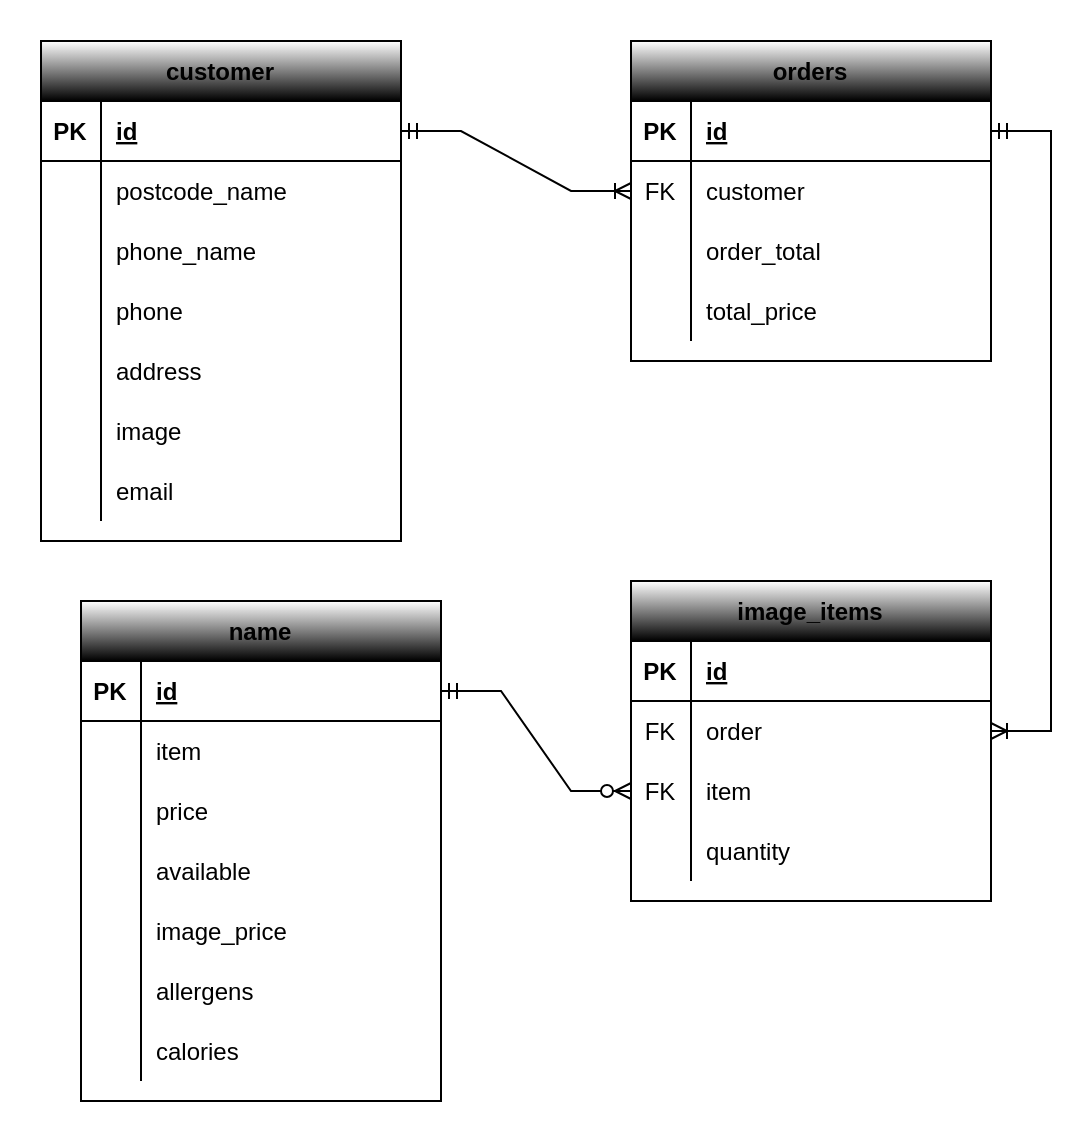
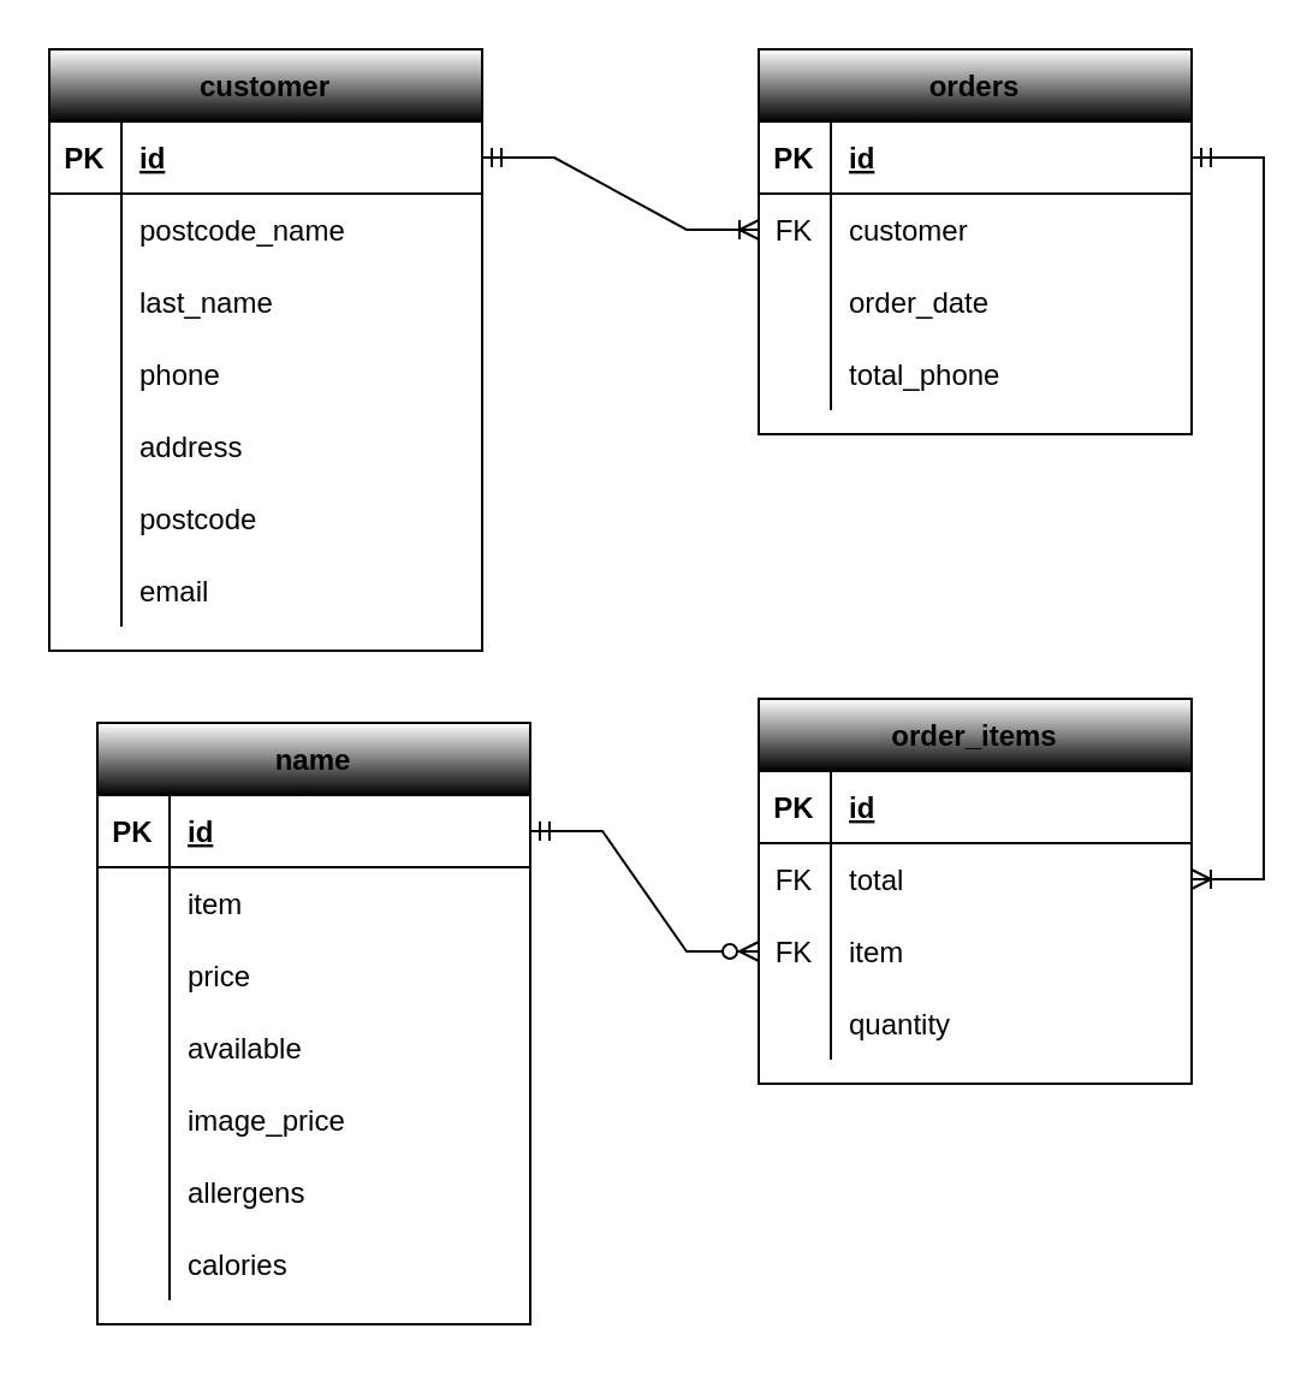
- <mxCell id="11" value="phone_name" style="shape=partialRectangle;connectable=0;fillColor=none;top=0;left=0;bottom=0;right=0;align=left;spacingLeft=6;overflow=hidden;" vertex="1" parent="9"><mxGeometry x="30" width="150" height="30" as="geometry"><mxRectangle width="150" height="30" as="alternateBounds" /></mxGeometry></mxCell>
+ <mxCell id="11" value="last_name" style="shape=partialRectangle;connectable=0;fillColor=none;top=0;left=0;bottom=0;right=0;align=left;spacingLeft=6;overflow=hidden;" vertex="1" parent="9"><mxGeometry x="30" width="150" height="30" as="geometry"><mxRectangle width="150" height="30" as="alternateBounds" /></mxGeometry></mxCell>
- <mxCell id="55" value="order_total" style="shape=partialRectangle;connectable=0;fillColor=none;top=0;left=0;bottom=0;right=0;align=left;spacingLeft=6;overflow=hidden;" vertex="1" parent="53"><mxGeometry x="30" width="150" height="30" as="geometry"><mxRectangle width="150" height="30" as="alternateBounds" /></mxGeometry></mxCell>
+ <mxCell id="55" value="order_date" style="shape=partialRectangle;connectable=0;fillColor=none;top=0;left=0;bottom=0;right=0;align=left;spacingLeft=6;overflow=hidden;" vertex="1" parent="53"><mxGeometry x="30" width="150" height="30" as="geometry"><mxRectangle width="150" height="30" as="alternateBounds" /></mxGeometry></mxCell>
- <mxCell id="58" value="total_price" style="shape=partialRectangle;connectable=0;fillColor=none;top=0;left=0;bottom=0;right=0;align=left;spacingLeft=6;overflow=hidden;" vertex="1" parent="56"><mxGeometry x="30" width="150" height="30" as="geometry"><mxRectangle width="150" height="30" as="alternateBounds" /></mxGeometry></mxCell>
+ <mxCell id="58" value="total_phone" style="shape=partialRectangle;connectable=0;fillColor=none;top=0;left=0;bottom=0;right=0;align=left;spacingLeft=6;overflow=hidden;" vertex="1" parent="56"><mxGeometry x="30" width="150" height="30" as="geometry"><mxRectangle width="150" height="30" as="alternateBounds" /></mxGeometry></mxCell>
- <mxCell id="20" value="image" style="shape=partialRectangle;connectable=0;fillColor=none;top=0;left=0;bottom=0;right=0;align=left;spacingLeft=6;overflow=hidden;" vertex="1" parent="18"><mxGeometry x="30" width="150" height="30" as="geometry"><mxRectangle width="150" height="30" as="alternateBounds" /></mxGeometry></mxCell>
+ <mxCell id="20" value="postcode" style="shape=partialRectangle;connectable=0;fillColor=none;top=0;left=0;bottom=0;right=0;align=left;spacingLeft=6;overflow=hidden;" vertex="1" parent="18"><mxGeometry x="30" width="150" height="30" as="geometry"><mxRectangle width="150" height="30" as="alternateBounds" /></mxGeometry></mxCell>
- <mxCell id="59" value="image_items" style="shape=table;startSize=30;container=1;collapsible=1;childLayout=tableLayout;fixedRows=1;rowLines=0;fontStyle=1;align=center;resizeLast=1;gradientColor=default;" vertex="1" parent="1"><mxGeometry x="315" y="290" width="180" height="160" as="geometry" /></mxCell>
+ <mxCell id="59" value="order_items" style="shape=table;startSize=30;container=1;collapsible=1;childLayout=tableLayout;fixedRows=1;rowLines=0;fontStyle=1;align=center;resizeLast=1;gradientColor=default;" vertex="1" parent="1"><mxGeometry x="315" y="290" width="180" height="160" as="geometry" /></mxCell>
- <mxCell id="65" value="order" style="shape=partialRectangle;connectable=0;fillColor=none;top=0;left=0;bottom=0;right=0;align=left;spacingLeft=6;overflow=hidden;" vertex="1" parent="63"><mxGeometry x="30" width="150" height="30" as="geometry"><mxRectangle width="150" height="30" as="alternateBounds" /></mxGeometry></mxCell>
+ <mxCell id="65" value="total" style="shape=partialRectangle;connectable=0;fillColor=none;top=0;left=0;bottom=0;right=0;align=left;spacingLeft=6;overflow=hidden;" vertex="1" parent="63"><mxGeometry x="30" width="150" height="30" as="geometry"><mxRectangle width="150" height="30" as="alternateBounds" /></mxGeometry></mxCell>
